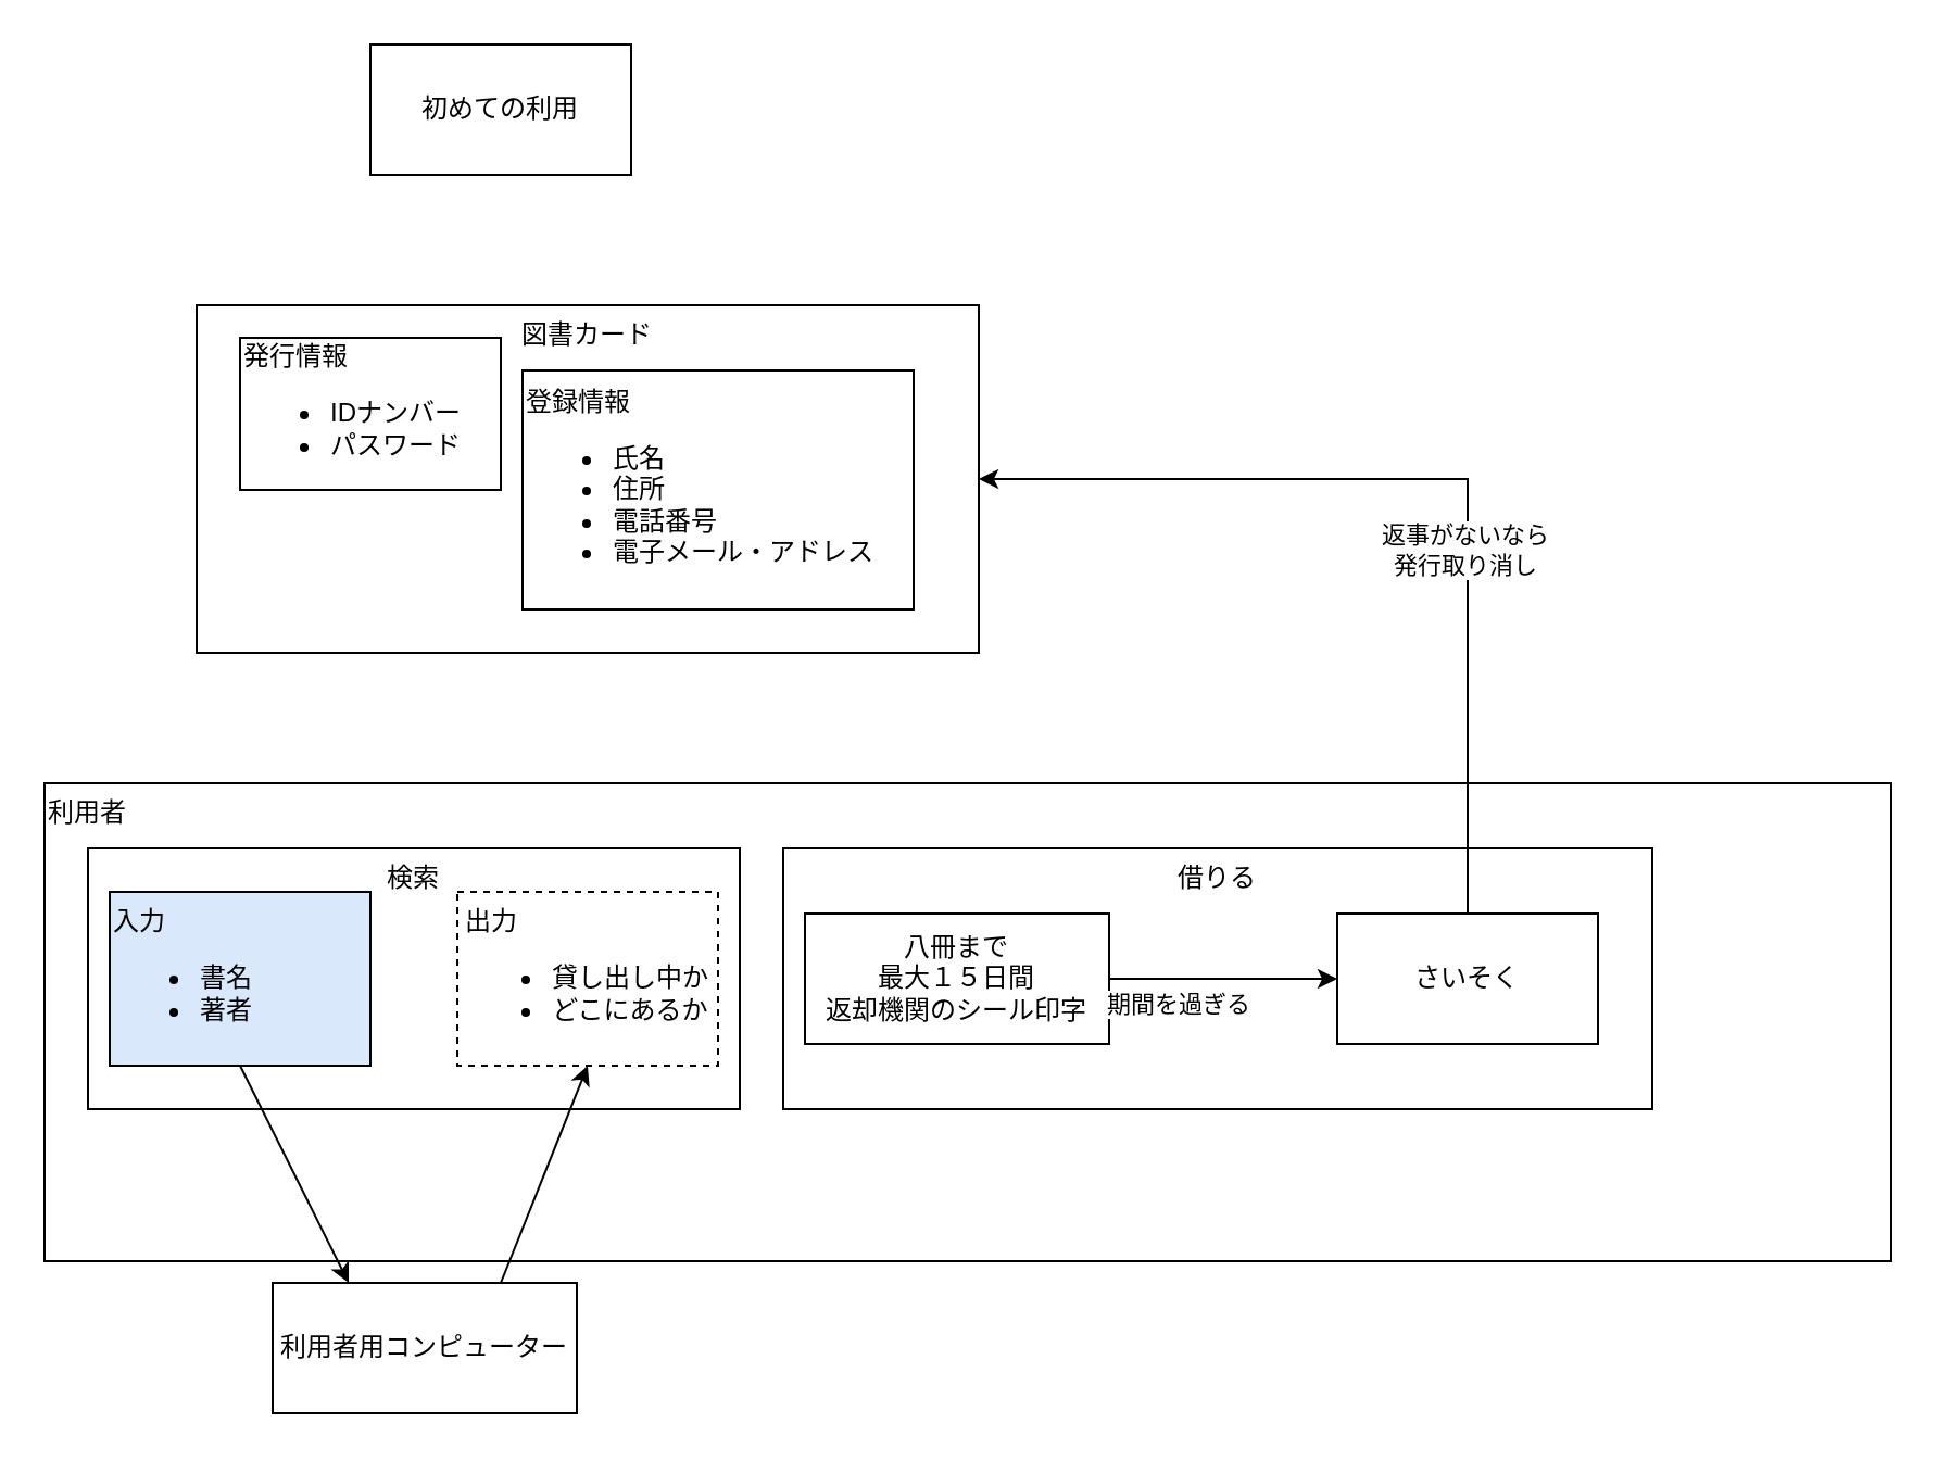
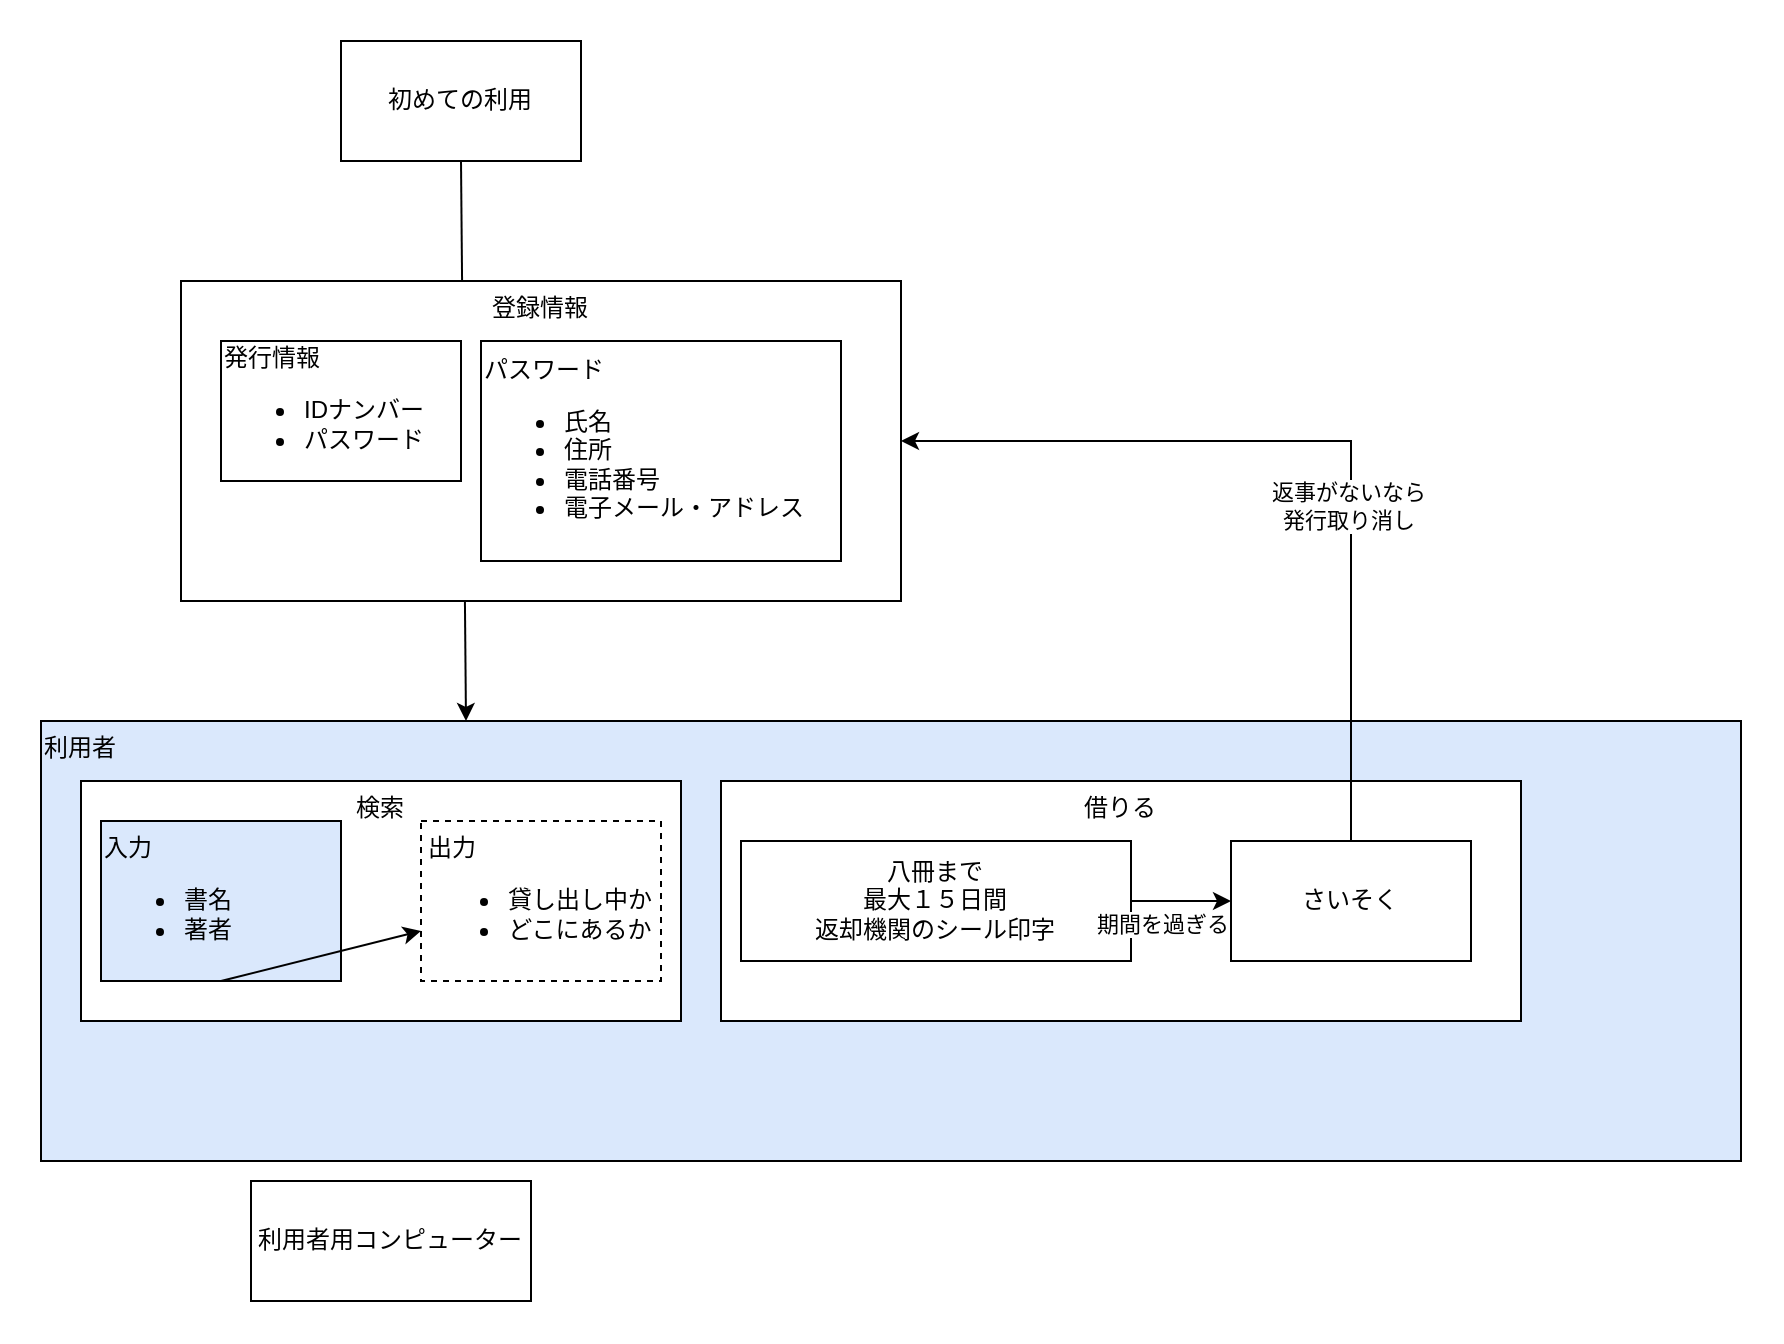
+ <mxCell id="2" value="" style="endArrow=classic;html=1;rounded=0;exitX=0.5;exitY=1;exitDx=0;exitDy=0;entryX=0.25;entryY=0;entryDx=0;entryDy=0;" edge="1" parent="1" source="7" target="3"><mxGeometry width="50" height="50" relative="1" as="geometry"><mxPoint x="220" y="320" as="sourcePoint" /><mxPoint x="270" y="270" as="targetPoint" /></mxGeometry></mxCell>
- <mxCell id="4" value="図書カード" style="rounded=0;whiteSpace=wrap;html=1;verticalAlign=top;" vertex="1" parent="1"><mxGeometry x="90" y="140" width="360" height="160" as="geometry" /></mxCell>
+ <mxCell id="4" value="登録情報" style="rounded=0;whiteSpace=wrap;html=1;verticalAlign=top;" vertex="1" parent="1"><mxGeometry x="90" y="140" width="360" height="160" as="geometry" /></mxCell>
- <mxCell id="5" value="&lt;span style=&quot;background-color: transparent; color: light-dark(rgb(0, 0, 0), rgb(255, 255, 255));&quot;&gt;発行情報&lt;/span&gt;&lt;div&gt;&lt;ul&gt;&lt;li&gt;&lt;span style=&quot;background-color: transparent; color: light-dark(rgb(0, 0, 0), rgb(255, 255, 255));&quot;&gt;IDナンバー&lt;/span&gt;&lt;/li&gt;&lt;li style=&quot;&quot;&gt;パスワード&lt;/li&gt;&lt;/ul&gt;&lt;/div&gt;" style="rounded=0;whiteSpace=wrap;html=1;align=left;" vertex="1" parent="1"><mxGeometry x="110" y="155" width="120" height="70" as="geometry" /></mxCell>
+ <mxCell id="5" value="&lt;span style=&quot;background-color: transparent; color: light-dark(rgb(0, 0, 0), rgb(255, 255, 255));&quot;&gt;発行情報&lt;/span&gt;&lt;div&gt;&lt;ul&gt;&lt;li&gt;&lt;span style=&quot;background-color: transparent; color: light-dark(rgb(0, 0, 0), rgb(255, 255, 255));&quot;&gt;IDナンバー&lt;/span&gt;&lt;/li&gt;&lt;li style=&quot;&quot;&gt;パスワード&lt;/li&gt;&lt;/ul&gt;&lt;/div&gt;" style="rounded=0;whiteSpace=wrap;html=1;align=left;" vertex="1" parent="1"><mxGeometry x="110" y="170" width="120" height="70" as="geometry" /></mxCell>
- <mxCell id="6" value="&lt;span style=&quot;background-color: transparent; color: light-dark(rgb(0, 0, 0), rgb(255, 255, 255));&quot;&gt;登録情報&lt;/span&gt;&lt;div&gt;&lt;ul&gt;&lt;li&gt;氏名&lt;/li&gt;&lt;li style=&quot;&quot;&gt;住所&lt;/li&gt;&lt;li style=&quot;&quot;&gt;電話番号&lt;/li&gt;&lt;li style=&quot;&quot;&gt;電子メール・アドレス&lt;/li&gt;&lt;/ul&gt;&lt;/div&gt;" style="rounded=0;whiteSpace=wrap;html=1;align=left;" vertex="1" parent="1"><mxGeometry x="240" y="170" width="180" height="110" as="geometry" /></mxCell>
+ <mxCell id="6" value="&lt;span style=&quot;background-color: transparent; color: light-dark(rgb(0, 0, 0), rgb(255, 255, 255));&quot;&gt;パスワード&lt;/span&gt;&lt;div&gt;&lt;ul&gt;&lt;li&gt;氏名&lt;/li&gt;&lt;li style=&quot;&quot;&gt;住所&lt;/li&gt;&lt;li style=&quot;&quot;&gt;電話番号&lt;/li&gt;&lt;li style=&quot;&quot;&gt;電子メール・アドレス&lt;/li&gt;&lt;/ul&gt;&lt;/div&gt;" style="rounded=0;whiteSpace=wrap;html=1;align=left;" vertex="1" parent="1"><mxGeometry x="240" y="170" width="180" height="110" as="geometry" /></mxCell>
- <mxCell id="3" value="利用者" style="rounded=0;whiteSpace=wrap;html=1;verticalAlign=top;align=left;" vertex="1" parent="1"><mxGeometry x="20" y="360" width="850" height="220" as="geometry" /></mxCell>
+ <mxCell id="3" value="利用者" style="rounded=0;whiteSpace=wrap;html=1;verticalAlign=top;align=left;fillColor=#dae8fc;" vertex="1" parent="1"><mxGeometry x="20" y="360" width="850" height="220" as="geometry" /></mxCell>
- <mxCell id="15" value="八冊まで&lt;div&gt;最大１５日間&lt;/div&gt;&lt;div&gt;返却機関のシール印字&lt;/div&gt;" style="rounded=0;whiteSpace=wrap;html=1;" vertex="1" parent="1"><mxGeometry x="370" y="420" width="140" height="60" as="geometry" /></mxCell>
+ <mxCell id="15" value="八冊まで&lt;div&gt;最大１５日間&lt;/div&gt;&lt;div&gt;返却機関のシール印字&lt;/div&gt;" style="rounded=0;whiteSpace=wrap;html=1;" vertex="1" parent="1"><mxGeometry x="370" y="420" width="195" height="60" as="geometry" /></mxCell>
- <mxCell id="11" value="" style="endArrow=classic;html=1;rounded=0;exitX=0.5;exitY=1;exitDx=0;exitDy=0;entryX=0.25;entryY=0;entryDx=0;entryDy=0;" edge="1" parent="1" source="10" target="12"><mxGeometry width="50" height="50" relative="1" as="geometry"><mxPoint x="220" y="470" as="sourcePoint" /><mxPoint x="270" y="420" as="targetPoint" /></mxGeometry></mxCell>
+ <mxCell id="11" value="" style="endArrow=classic;html=1;rounded=0;exitX=0.5;exitY=1;exitDx=0;exitDy=0;" edge="1" parent="1" source="10" target="9"><mxGeometry width="50" height="50" relative="1" as="geometry"><mxPoint x="220" y="470" as="sourcePoint" /><mxPoint x="270" y="420" as="targetPoint" /></mxGeometry></mxCell>
- <mxCell id="13" value="" style="endArrow=classic;html=1;rounded=0;entryX=0.5;entryY=1;entryDx=0;entryDy=0;exitX=0.75;exitY=0;exitDx=0;exitDy=0;" edge="1" parent="1" source="12" target="9"><mxGeometry width="50" height="50" relative="1" as="geometry"><mxPoint x="220" y="400" as="sourcePoint" /><mxPoint x="270" y="350" as="targetPoint" /></mxGeometry></mxCell>
